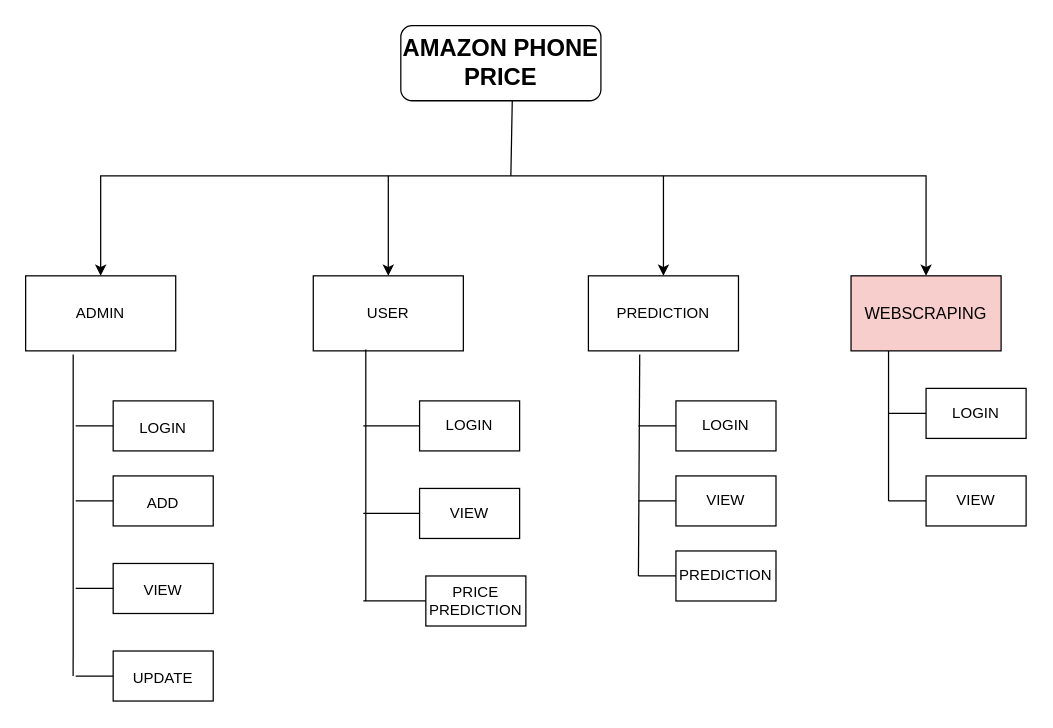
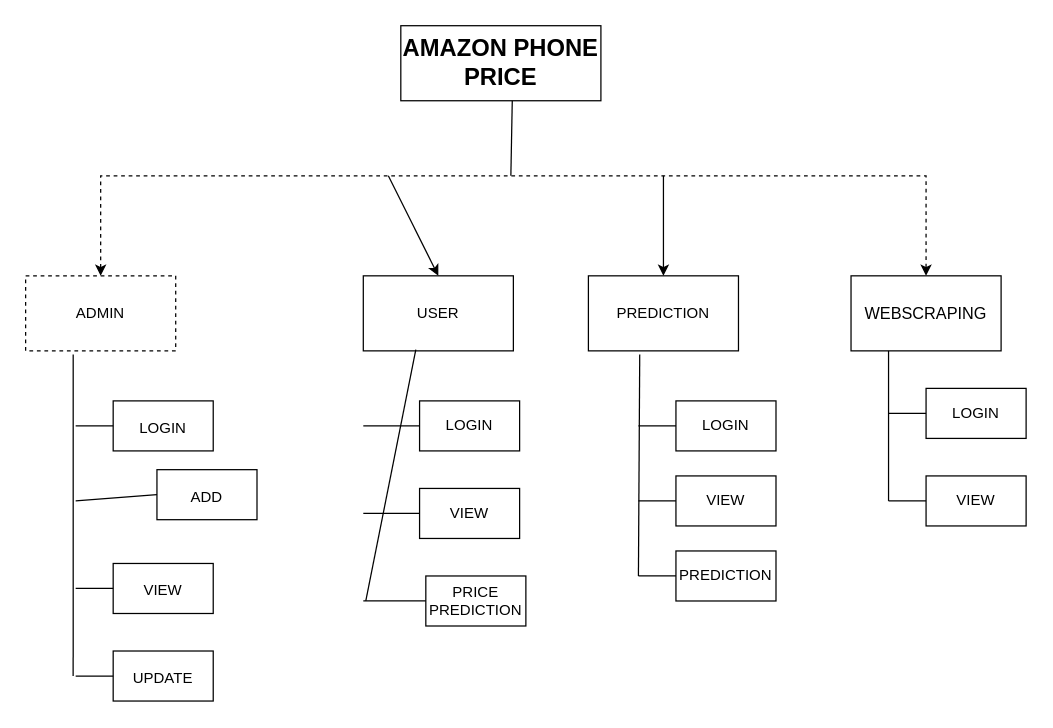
- <mxCell id="2" value="&lt;b style=&quot;font-size: 19px;&quot;&gt;AMAZON PHONE PRICE&lt;/b&gt;" style="whiteSpace=wrap;html=1;rounded=1;" vertex="1" parent="1"><mxGeometry x="320" y="20" width="160" height="60" as="geometry" /></mxCell>
+ <mxCell id="2" value="&lt;b style=&quot;font-size: 19px;&quot;&gt;AMAZON PHONE PRICE&lt;/b&gt;" style="rounded=0;whiteSpace=wrap;html=1;" vertex="1" parent="1"><mxGeometry x="320" y="20" width="160" height="60" as="geometry" /></mxCell>
- <mxCell id="7" value="" style="endArrow=classic;startArrow=classic;html=1;rounded=0;fontSize=16;exitX=0.5;exitY=0;exitDx=0;exitDy=0;entryX=0.5;entryY=0;entryDx=0;entryDy=0;" edge="1" parent="1" source="4" target="6"><mxGeometry width="50" height="50" relative="1" as="geometry"><mxPoint x="390" y="270" as="sourcePoint" /><mxPoint x="440" y="220" as="targetPoint" /><Array as="points"><mxPoint x="80" y="140" /><mxPoint x="740" y="140" /></Array></mxGeometry></mxCell>
+ <mxCell id="7" value="" style="endArrow=classic;startArrow=classic;html=1;rounded=0;fontSize=16;exitX=0.5;exitY=0;exitDx=0;exitDy=0;entryX=0.5;entryY=0;entryDx=0;entryDy=0;dashed=1;" edge="1" parent="1" source="4" target="6"><mxGeometry width="50" height="50" relative="1" as="geometry"><mxPoint x="390" y="270" as="sourcePoint" /><mxPoint x="440" y="220" as="targetPoint" /><Array as="points"><mxPoint x="80" y="140" /><mxPoint x="740" y="140" /></Array></mxGeometry></mxCell>
- <mxCell id="4" value="ADMIN" style="rounded=0;whiteSpace=wrap;html=1;" vertex="1" parent="1"><mxGeometry x="20" y="220" width="120" height="60" as="geometry" /></mxCell>
+ <mxCell id="4" value="ADMIN" style="rounded=0;whiteSpace=wrap;html=1;dashed=1;" vertex="1" parent="1"><mxGeometry x="20" y="220" width="120" height="60" as="geometry" /></mxCell>
- <mxCell id="3" value="USER" style="rounded=0;whiteSpace=wrap;html=1;" vertex="1" parent="1"><mxGeometry x="250" y="220" width="120" height="60" as="geometry" /></mxCell>
+ <mxCell id="3" value="USER" style="rounded=0;whiteSpace=wrap;html=1;" vertex="1" parent="1"><mxGeometry x="290" y="220" width="120" height="60" as="geometry" /></mxCell>
- <mxCell id="6" value="&lt;font style=&quot;font-size: 13px;&quot;&gt;WEBSCRAPING&lt;/font&gt;" style="rounded=0;whiteSpace=wrap;html=1;fillColor=#f8cecc;" vertex="1" parent="1"><mxGeometry x="680" y="220" width="120" height="60" as="geometry" /></mxCell>
+ <mxCell id="6" value="&lt;font style=&quot;font-size: 13px;&quot;&gt;WEBSCRAPING&lt;/font&gt;" style="rounded=0;whiteSpace=wrap;html=1;" vertex="1" parent="1"><mxGeometry x="680" y="220" width="120" height="60" as="geometry" /></mxCell>
- <mxCell id="11" value="&lt;font style=&quot;font-size: 12px&quot;&gt;ADD&lt;/font&gt;" style="rounded=0;whiteSpace=wrap;html=1;fontSize=16;" vertex="1" parent="1"><mxGeometry x="90" y="380" width="80" height="40" as="geometry" /></mxCell>
+ <mxCell id="11" value="&lt;font style=&quot;font-size: 12px&quot;&gt;ADD&lt;/font&gt;" style="rounded=0;whiteSpace=wrap;html=1;fontSize=16;" vertex="1" parent="1"><mxGeometry x="125" y="375" width="80" height="40" as="geometry" /></mxCell>
